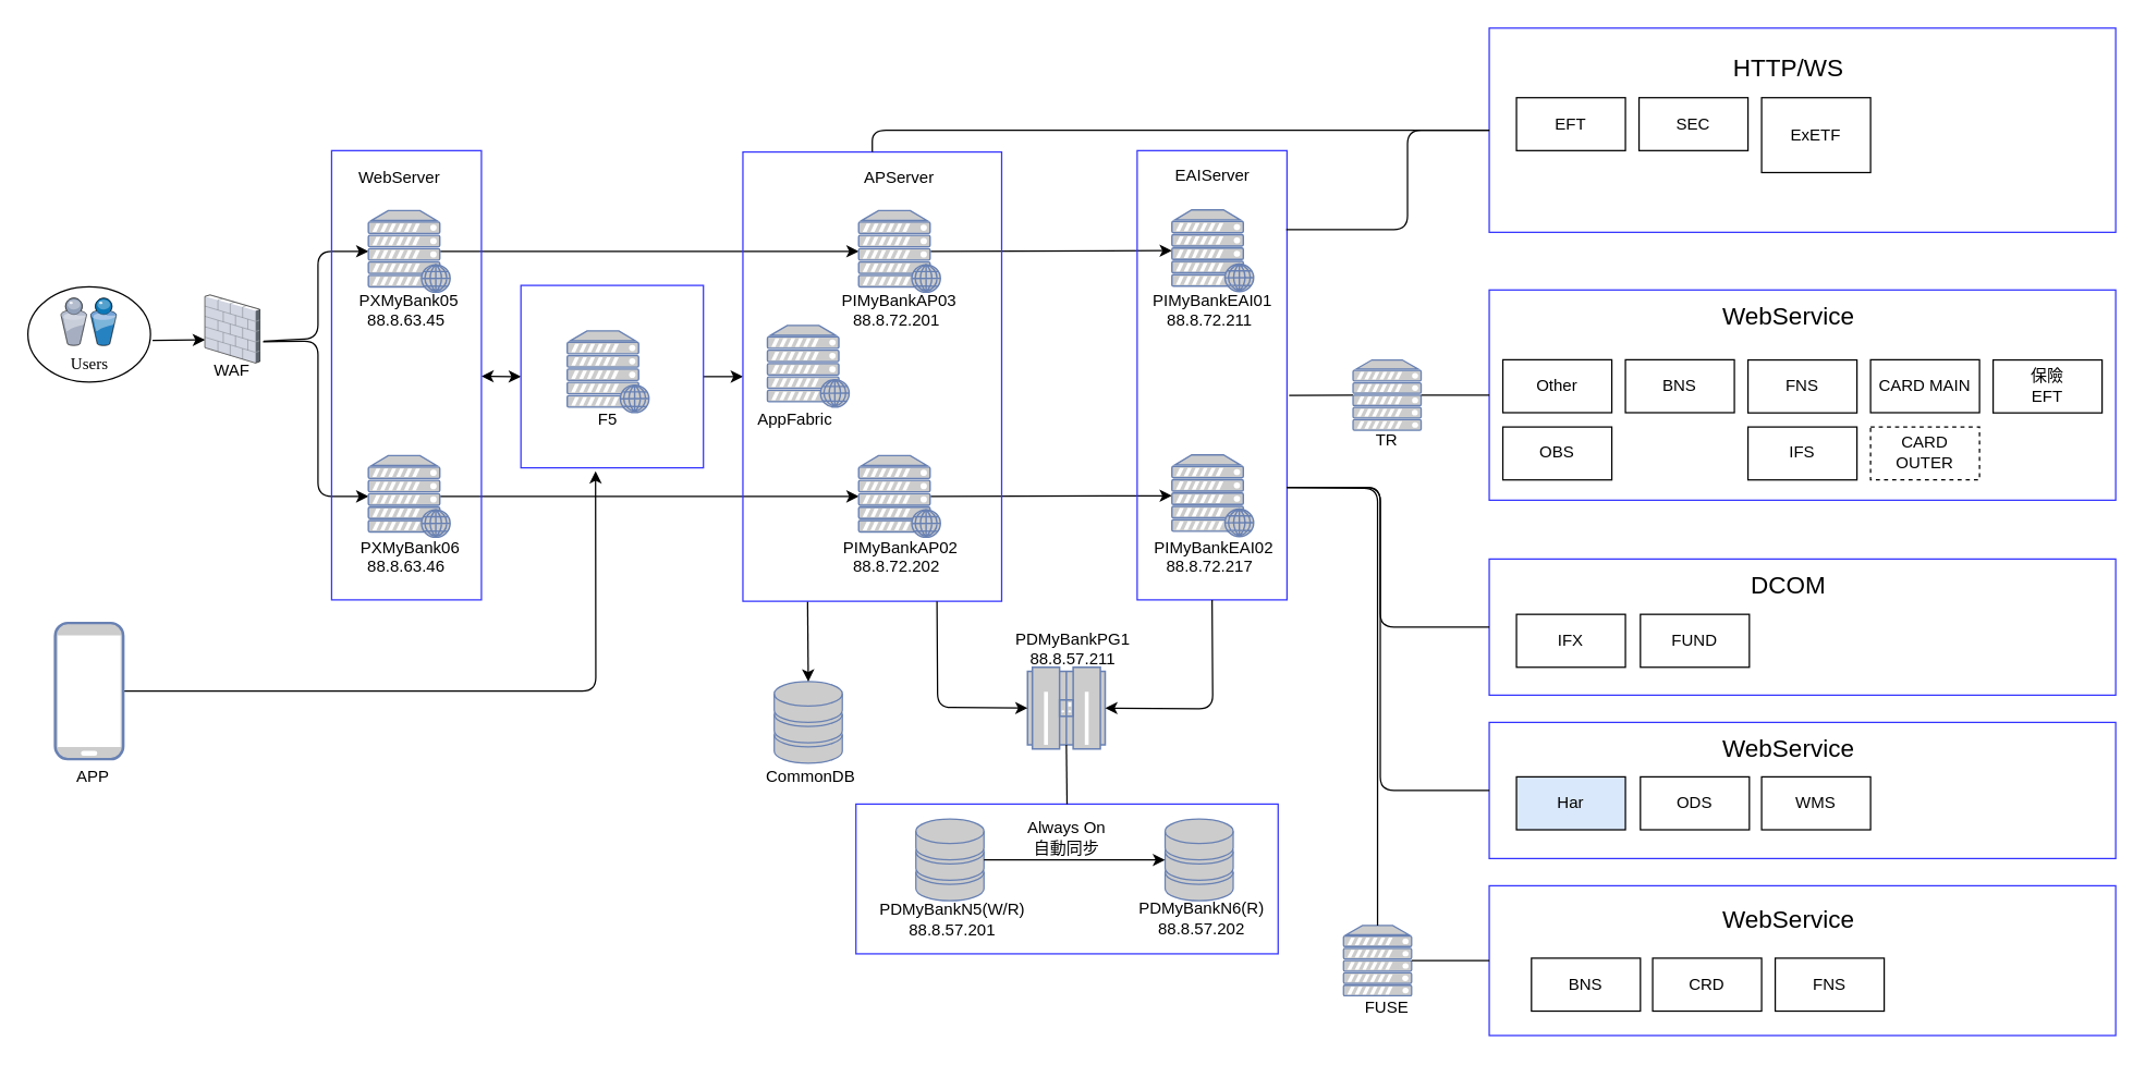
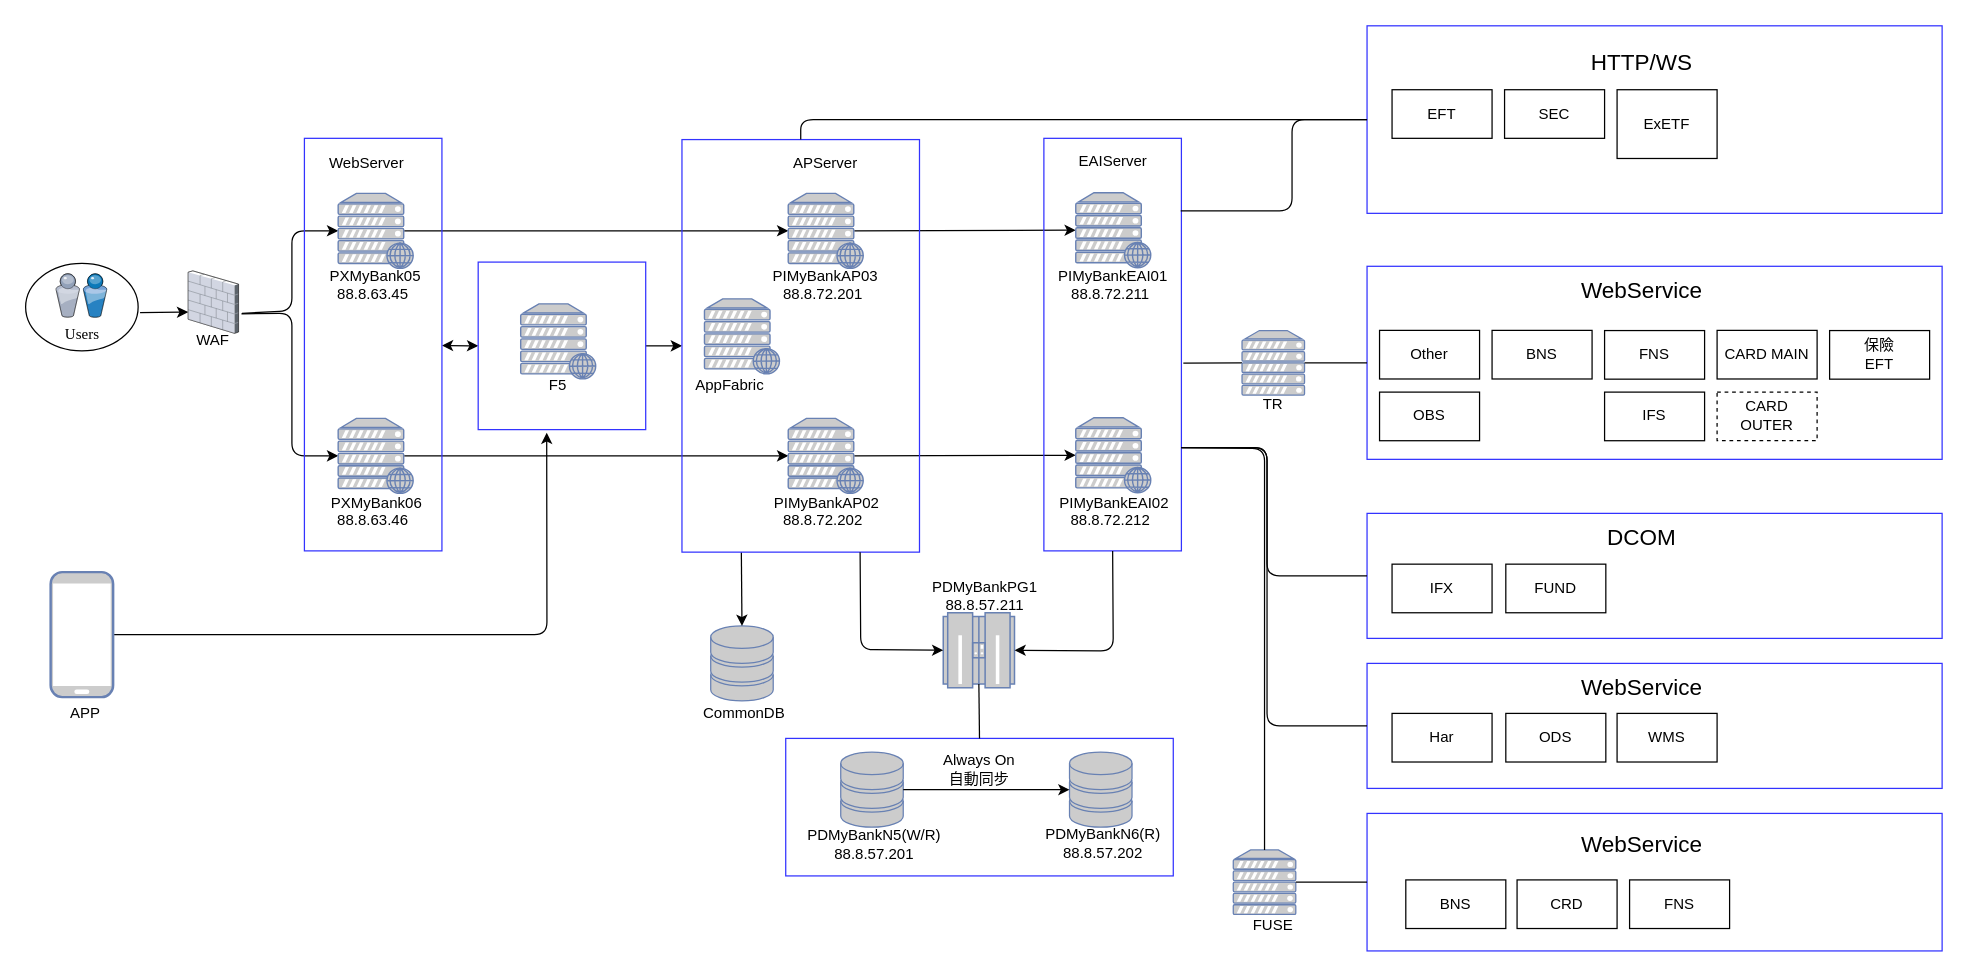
- <mxCell id="40" value="88.8.72.217" style="text;html=1;strokeColor=none;fillColor=none;align=center;verticalAlign=middle;whiteSpace=wrap;rounded=0;" parent="37" vertex="1"><mxGeometry y="72" width="80" height="20" as="geometry" /></mxCell>
+ <mxCell id="40" value="88.8.72.212" style="text;html=1;strokeColor=none;fillColor=none;align=center;verticalAlign=middle;whiteSpace=wrap;rounded=0;" parent="37" vertex="1"><mxGeometry y="72" width="80" height="20" as="geometry" /></mxCell>
- <mxCell id="108" value="Har" style="rounded=0;whiteSpace=wrap;html=1;fillColor=#dae8fc;" parent="1" vertex="1"><mxGeometry x="1113" y="570" width="80" height="38.88" as="geometry" /></mxCell>
+ <mxCell id="108" value="Har" style="rounded=0;whiteSpace=wrap;html=1;" parent="1" vertex="1"><mxGeometry x="1113" y="570" width="80" height="38.88" as="geometry" /></mxCell>
